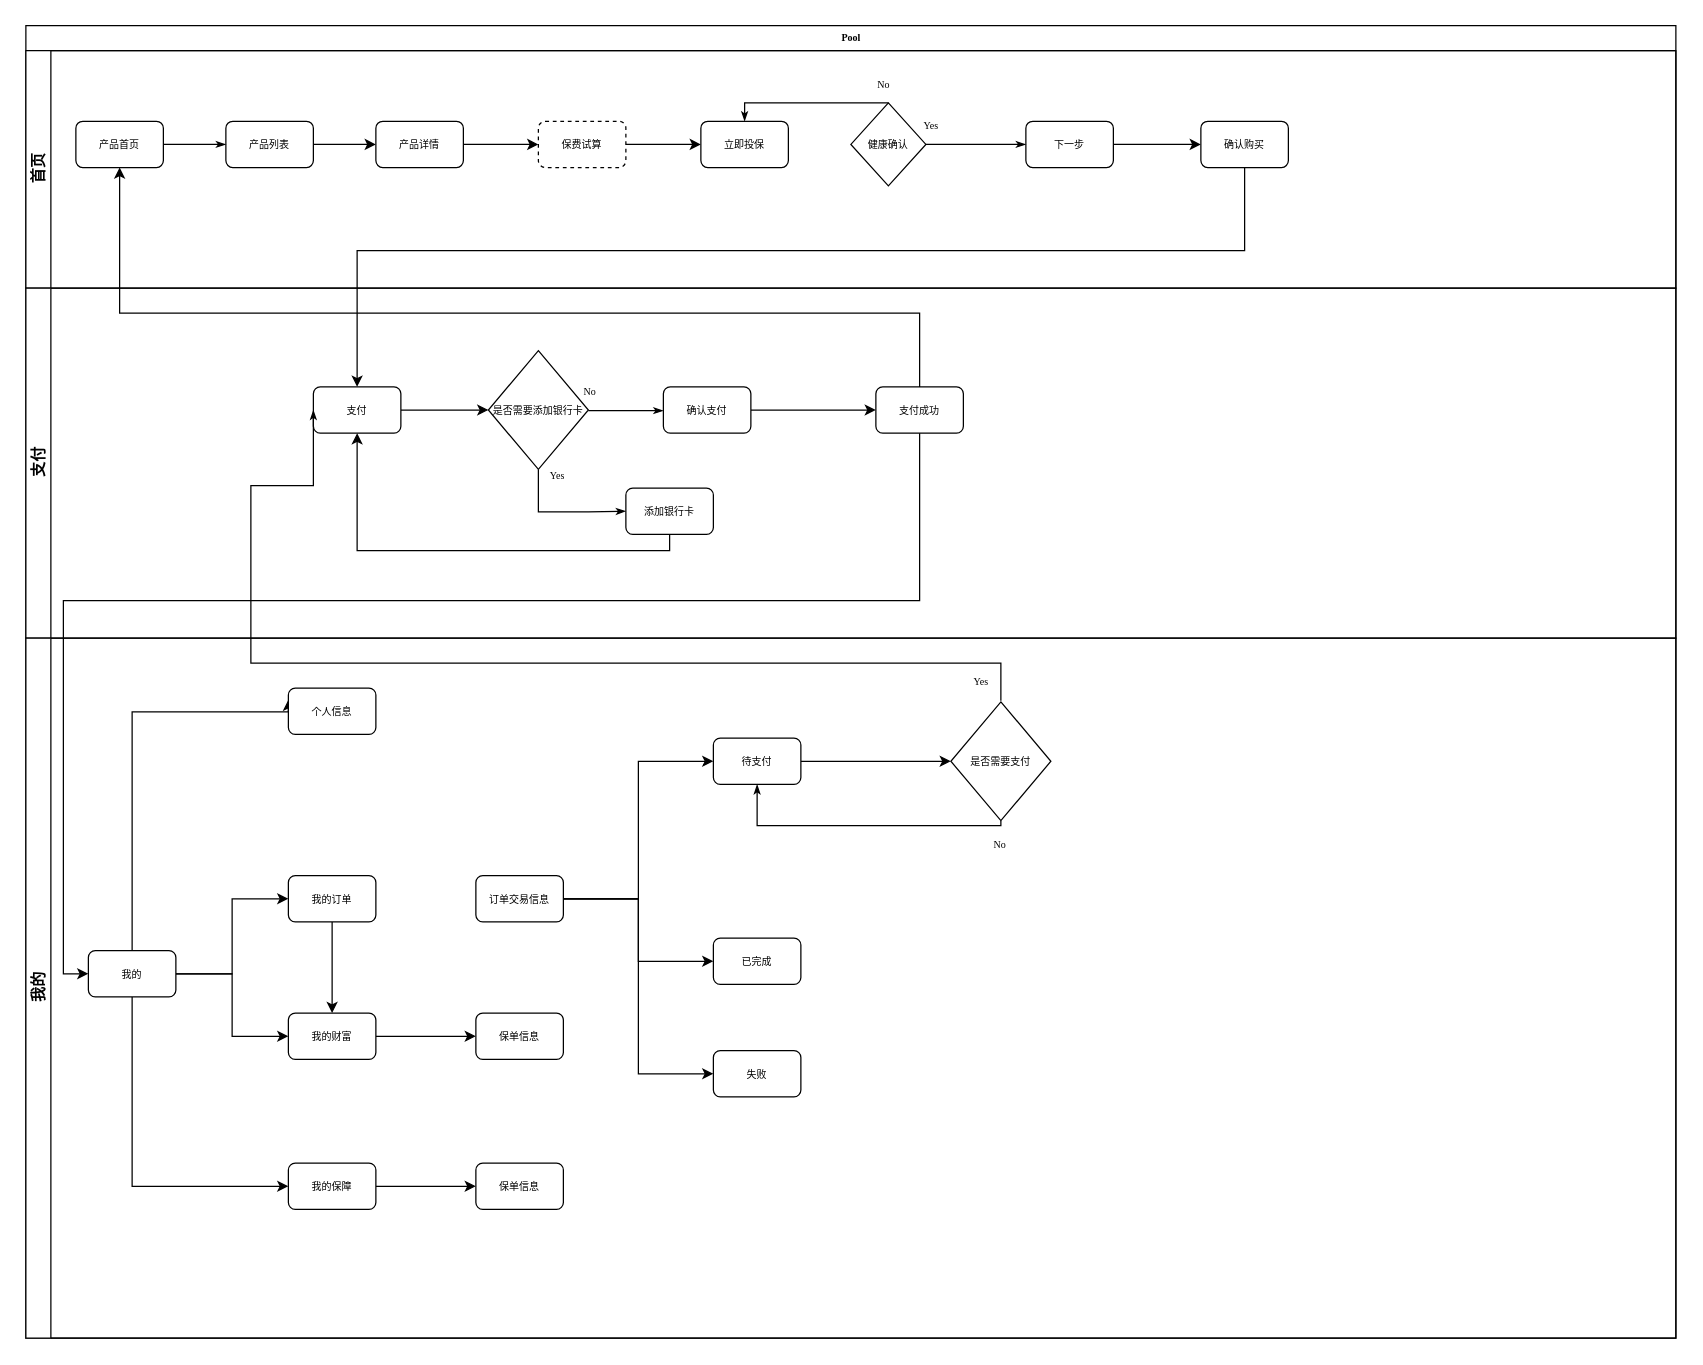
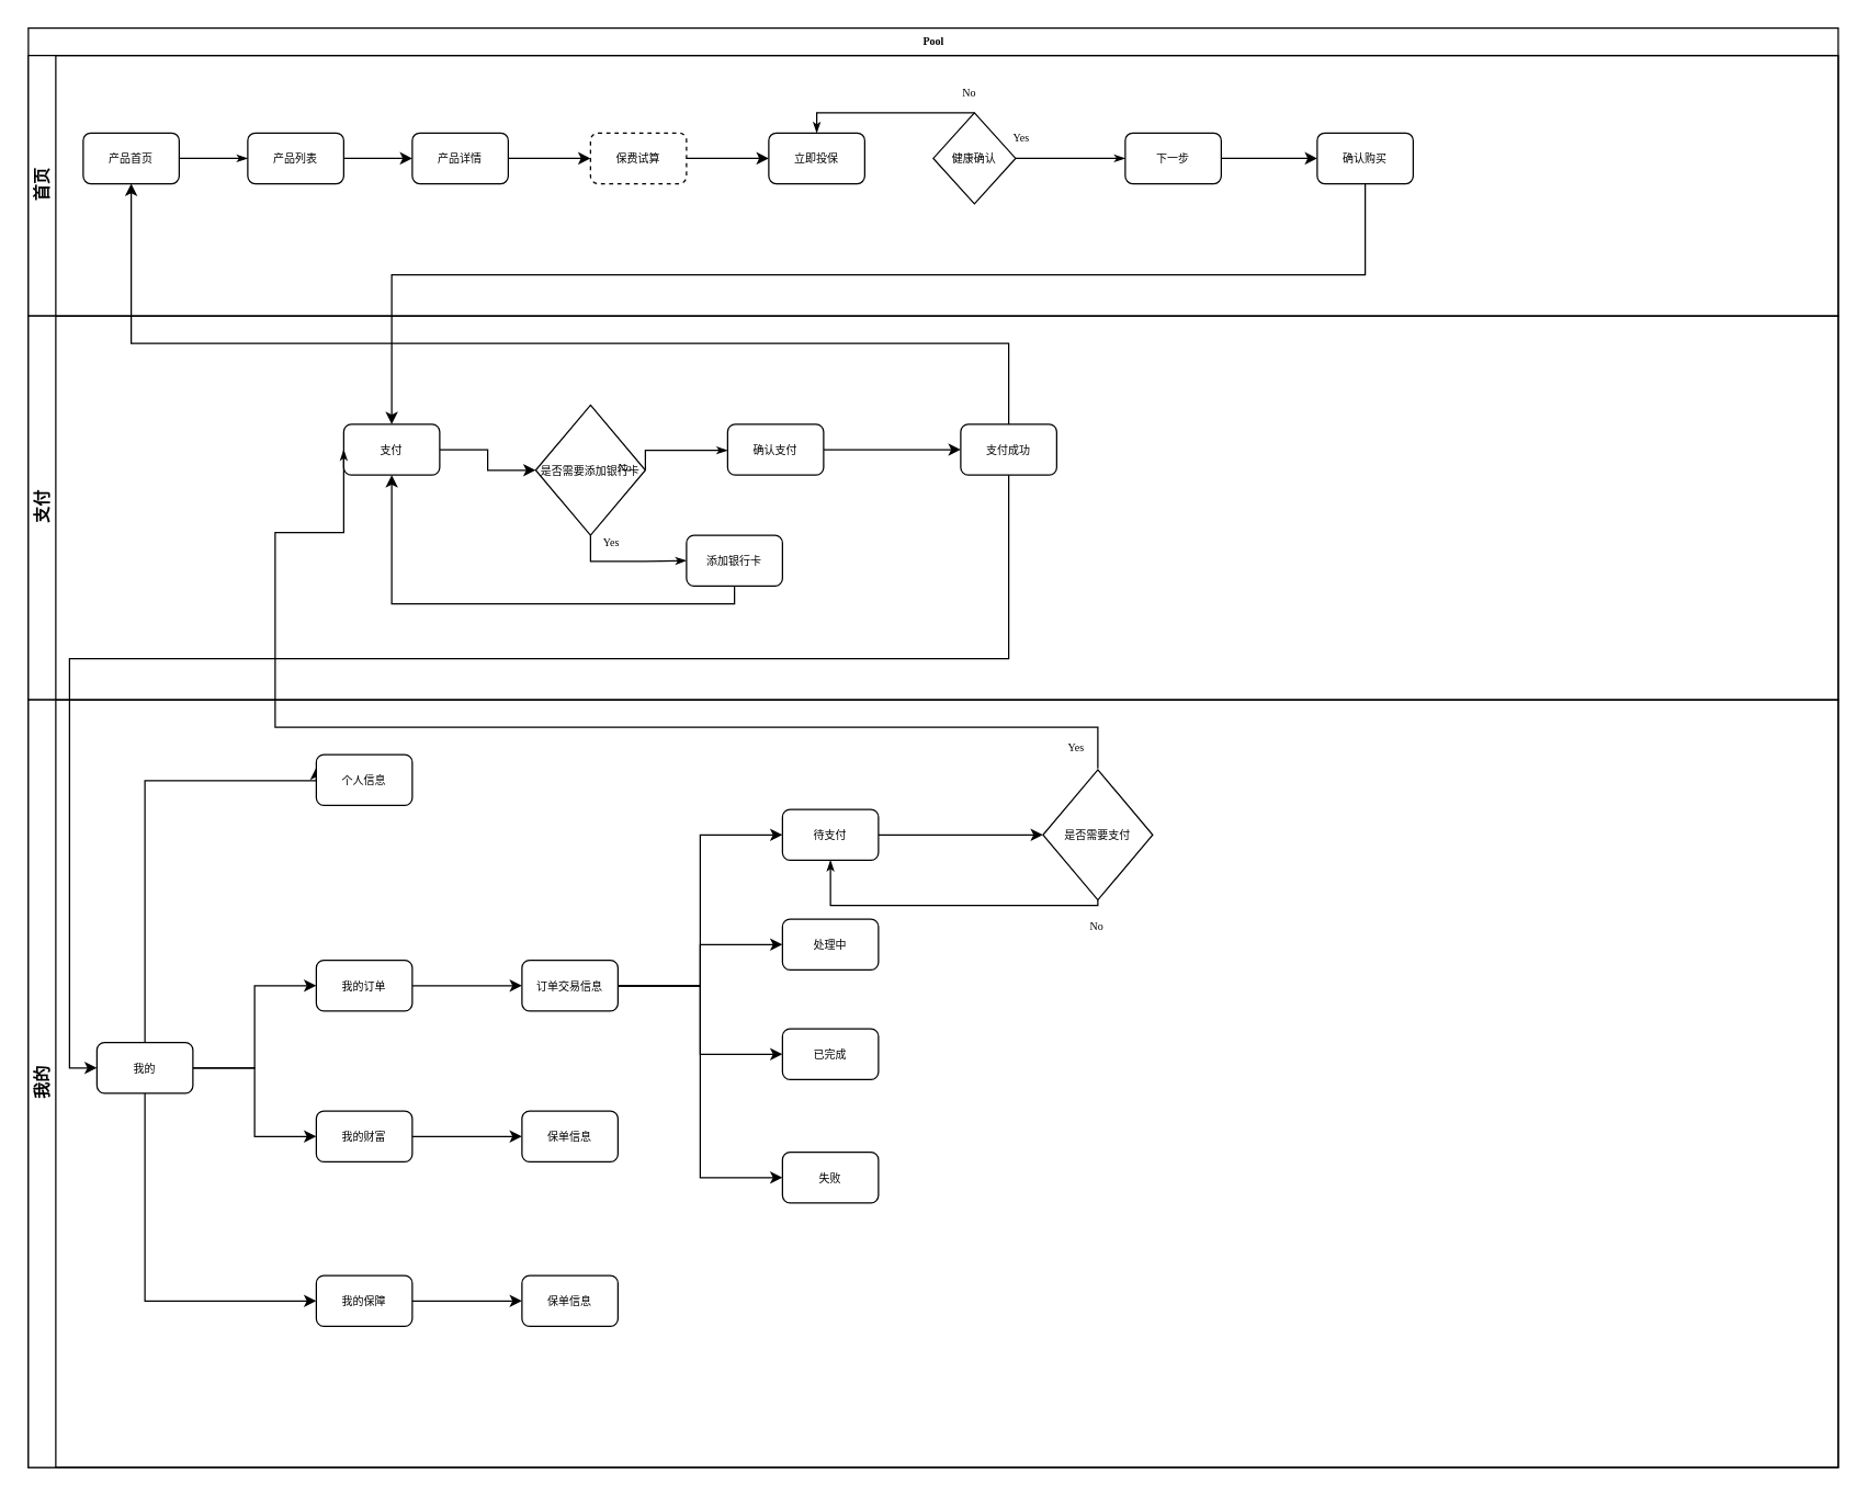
- <mxCell id="22" value="是否需要添加银行卡" style="strokeWidth=1;html=1;shape=mxgraph.flowchart.decision;whiteSpace=wrap;rounded=1;shadow=0;labelBackgroundColor=none;fontFamily=Verdana;fontSize=8;align=center;" parent="19" vertex="1"><mxGeometry x="370" y="50" width="80" height="95" as="geometry" /></mxCell>
+ <mxCell id="22" value="是否需要添加银行卡" style="strokeWidth=1;html=1;shape=mxgraph.flowchart.decision;whiteSpace=wrap;rounded=1;shadow=0;labelBackgroundColor=none;fontFamily=Verdana;fontSize=8;align=center;" parent="19" vertex="1"><mxGeometry x="370" y="65" width="80" height="95" as="geometry" /></mxCell>
+ <mxCell id="49" style="edgeStyle=orthogonalEdgeStyle;rounded=0;orthogonalLoop=1;jettySize=auto;html=1;" edge="1" parent="32" source="52" target="55"><mxGeometry relative="1" as="geometry" /></mxCell>
+ <mxCell id="55" value="处理中" style="rounded=1;whiteSpace=wrap;html=1;shadow=0;labelBackgroundColor=none;strokeWidth=1;fontFamily=Verdana;fontSize=8;align=center;" vertex="1" parent="32"><mxGeometry x="550" y="160" width="70" height="37" as="geometry" /></mxCell>
- <mxCell id="40" style="edgeStyle=orthogonalEdgeStyle;rounded=0;orthogonalLoop=1;jettySize=auto;html=1;" edge="1" parent="32" source="41" target="43"><mxGeometry relative="1" as="geometry" /></mxCell>
+ <mxCell id="40" style="edgeStyle=orthogonalEdgeStyle;rounded=0;orthogonalLoop=1;jettySize=auto;html=1;entryX=0;entryY=0.5;entryDx=0;entryDy=0;" edge="1" parent="32" source="41" target="52"><mxGeometry relative="1" as="geometry" /></mxCell>
